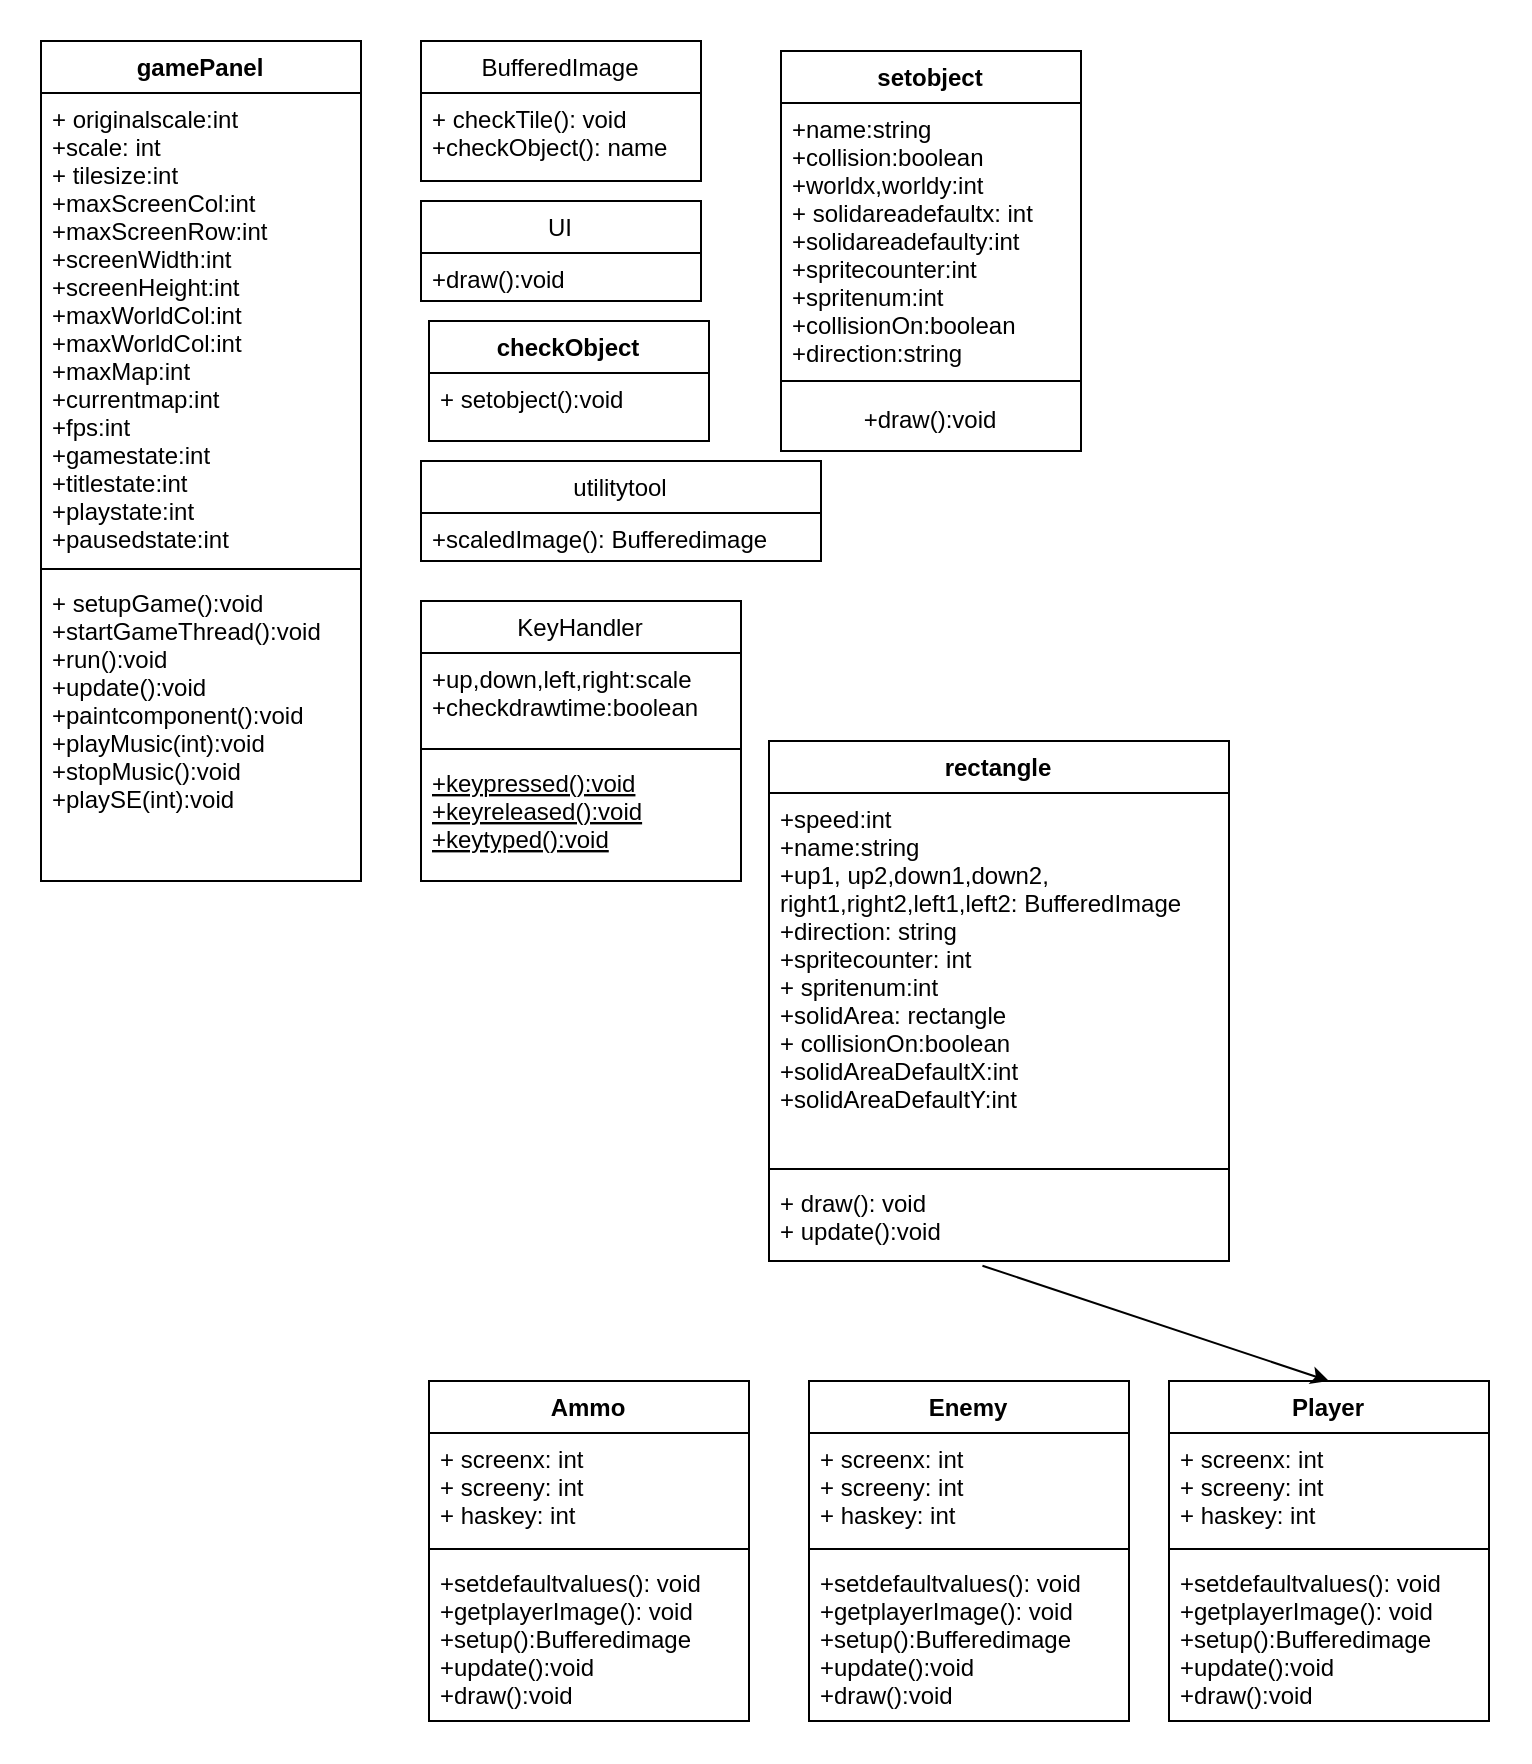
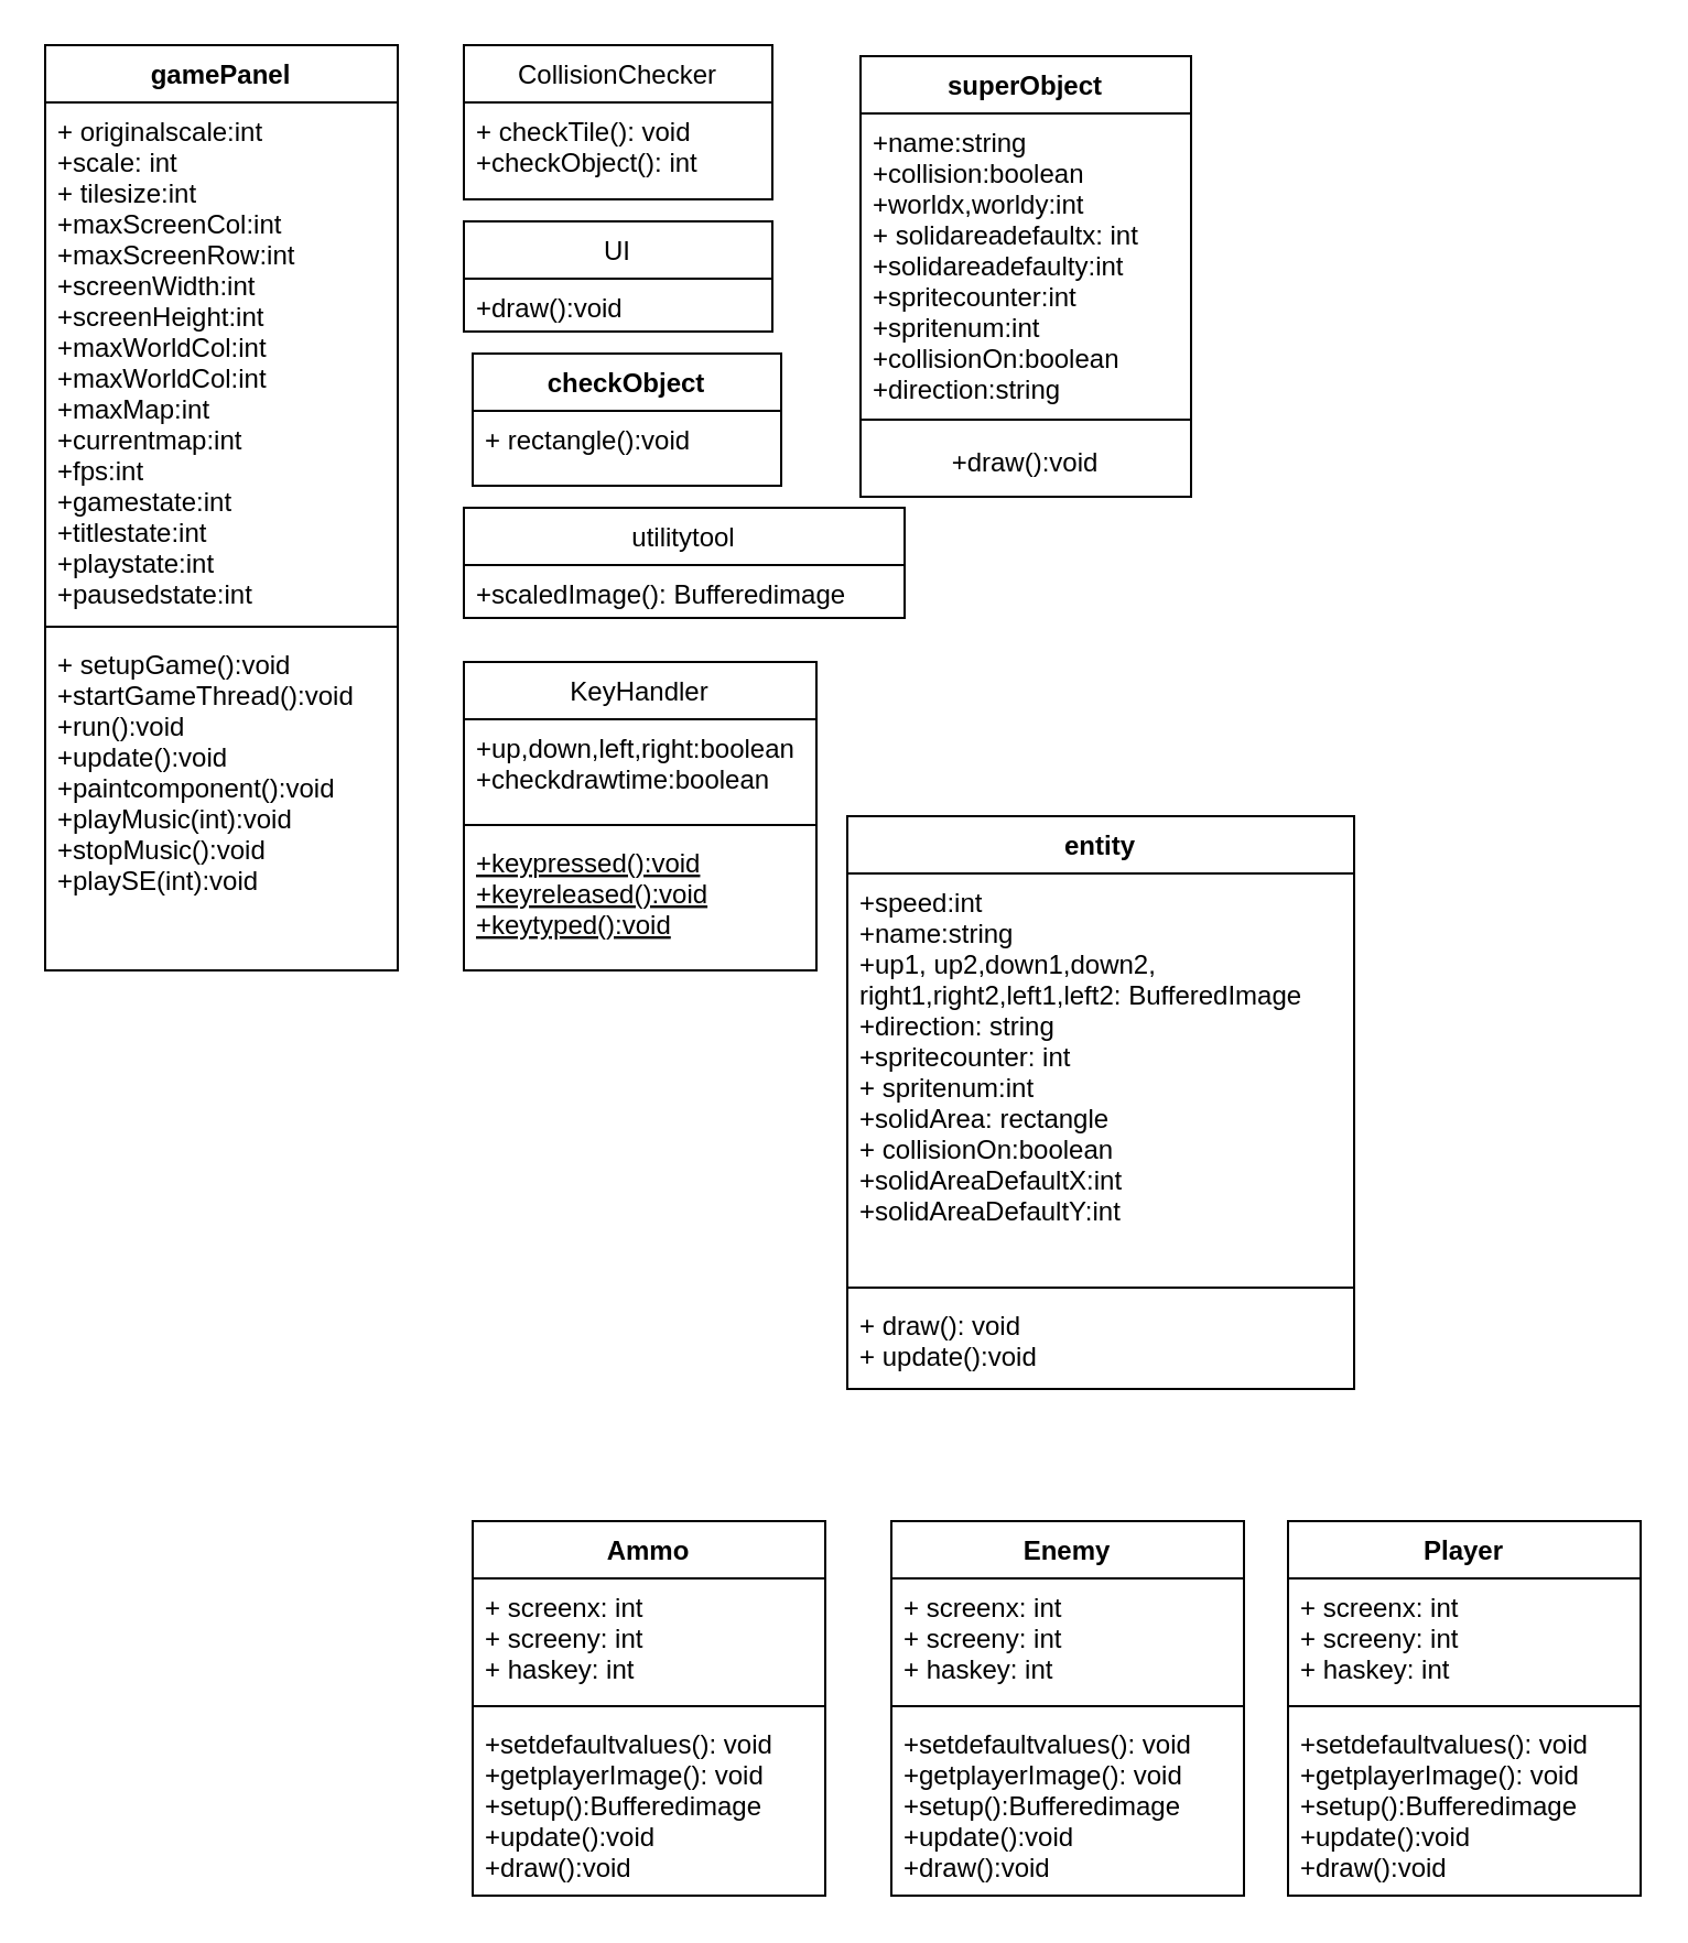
- <mxCell id="25" value="BufferedImage" style="swimlane;fontStyle=0;childLayout=stackLayout;horizontal=1;startSize=26;fillColor=none;horizontalStack=0;resizeParent=1;resizeParentMax=0;resizeLast=0;collapsible=1;marginBottom=0;" vertex="1" parent="1"><mxGeometry x="210" y="20" width="140" height="70" as="geometry" /></mxCell>
+ <mxCell id="25" value="CollisionChecker" style="swimlane;fontStyle=0;childLayout=stackLayout;horizontal=1;startSize=26;fillColor=none;horizontalStack=0;resizeParent=1;resizeParentMax=0;resizeLast=0;collapsible=1;marginBottom=0;" vertex="1" parent="1"><mxGeometry x="210" y="20" width="140" height="70" as="geometry" /></mxCell>
- <mxCell id="31" value="setobject" style="swimlane;fontStyle=1;align=center;verticalAlign=top;childLayout=stackLayout;horizontal=1;startSize=26;horizontalStack=0;resizeParent=1;resizeParentMax=0;resizeLast=0;collapsible=1;marginBottom=0;" vertex="1" parent="1"><mxGeometry x="390" y="25" width="150" height="200" as="geometry" /></mxCell>
+ <mxCell id="31" value="superObject" style="swimlane;fontStyle=1;align=center;verticalAlign=top;childLayout=stackLayout;horizontal=1;startSize=26;horizontalStack=0;resizeParent=1;resizeParentMax=0;resizeLast=0;collapsible=1;marginBottom=0;" vertex="1" parent="1"><mxGeometry x="390" y="25" width="150" height="200" as="geometry" /></mxCell>
- <mxCell id="26" value="+ checkTile(): void&#10;+checkObject(): name" style="text;strokeColor=none;fillColor=none;align=left;verticalAlign=top;spacingLeft=4;spacingRight=4;overflow=hidden;rotatable=0;points=[[0,0.5],[1,0.5]];portConstraint=eastwest;" vertex="1" parent="25"><mxGeometry y="26" width="140" height="44" as="geometry" /></mxCell>
+ <mxCell id="26" value="+ checkTile(): void&#10;+checkObject(): int" style="text;strokeColor=none;fillColor=none;align=left;verticalAlign=top;spacingLeft=4;spacingRight=4;overflow=hidden;rotatable=0;points=[[0,0.5],[1,0.5]];portConstraint=eastwest;" vertex="1" parent="25"><mxGeometry y="26" width="140" height="44" as="geometry" /></mxCell>
- <mxCell id="24" value="+ setobject():void" style="text;strokeColor=none;fillColor=none;align=left;verticalAlign=top;spacingLeft=4;spacingRight=4;overflow=hidden;rotatable=0;points=[[0,0.5],[1,0.5]];portConstraint=eastwest;" vertex="1" parent="23"><mxGeometry y="26" width="140" height="34" as="geometry" /></mxCell>
+ <mxCell id="24" value="+ rectangle():void" style="text;strokeColor=none;fillColor=none;align=left;verticalAlign=top;spacingLeft=4;spacingRight=4;overflow=hidden;rotatable=0;points=[[0,0.5],[1,0.5]];portConstraint=eastwest;" vertex="1" parent="23"><mxGeometry y="26" width="140" height="34" as="geometry" /></mxCell>
- <mxCell id="3" value="+up,down,left,right:scale&#10;+checkdrawtime:boolean&#10;" style="text;align=left;verticalAlign=top;spacingLeft=4;spacingRight=4;overflow=hidden;rotatable=0;points=[[0,0.5],[1,0.5]];portConstraint=eastwest;" parent="2" vertex="1"><mxGeometry y="26" width="160" height="44" as="geometry" /></mxCell>
+ <mxCell id="3" value="+up,down,left,right:boolean&#10;+checkdrawtime:boolean&#10;" style="text;align=left;verticalAlign=top;spacingLeft=4;spacingRight=4;overflow=hidden;rotatable=0;points=[[0,0.5],[1,0.5]];portConstraint=eastwest;" parent="2" vertex="1"><mxGeometry y="26" width="160" height="44" as="geometry" /></mxCell>
- <mxCell id="6" value="rectangle" style="swimlane;fontStyle=1;align=center;verticalAlign=top;childLayout=stackLayout;horizontal=1;startSize=26;horizontalStack=0;resizeParent=1;resizeParentMax=0;resizeLast=0;collapsible=1;marginBottom=0;" vertex="1" parent="1"><mxGeometry x="384" y="370" width="230" height="260" as="geometry" /></mxCell>
+ <mxCell id="6" value="entity" style="swimlane;fontStyle=1;align=center;verticalAlign=top;childLayout=stackLayout;horizontal=1;startSize=26;horizontalStack=0;resizeParent=1;resizeParentMax=0;resizeLast=0;collapsible=1;marginBottom=0;" vertex="1" parent="1"><mxGeometry x="384" y="370" width="230" height="260" as="geometry" /></mxCell>
- <mxCell id="22" value="" style="endArrow=classic;html=1;rounded=0;entryX=0.5;entryY=0;entryDx=0;entryDy=0;exitX=0.464;exitY=1.056;exitDx=0;exitDy=0;exitPerimeter=0;" edge="1" parent="1" source="9" target="10"><mxGeometry width="50" height="50" relative="1" as="geometry"><mxPoint x="434" y="710" as="sourcePoint" /><mxPoint x="484" y="660" as="targetPoint" /></mxGeometry></mxCell>
